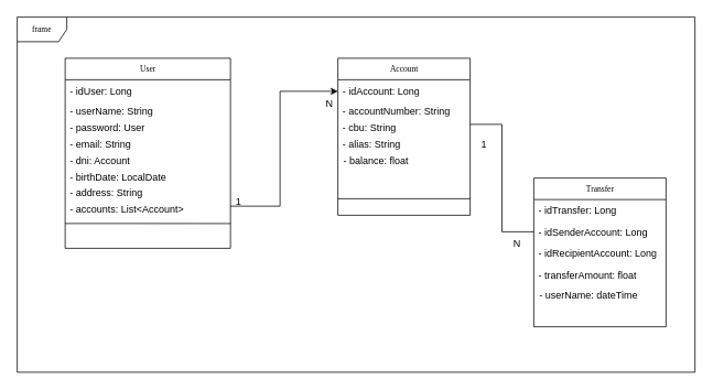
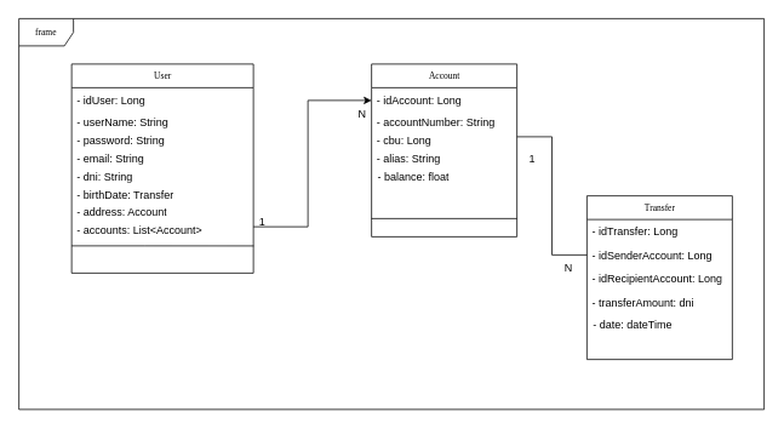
- <mxCell id="6" value="- password: User" style="text;html=1;strokeColor=none;fillColor=none;align=left;verticalAlign=top;spacingLeft=4;spacingRight=4;whiteSpace=wrap;overflow=hidden;rotatable=0;points=[[0,0.5],[1,0.5]];portConstraint=eastwest;" parent="3" vertex="1"><mxGeometry y="70" width="200" height="20" as="geometry" /></mxCell>
+ <mxCell id="6" value="- password: String" style="text;html=1;strokeColor=none;fillColor=none;align=left;verticalAlign=top;spacingLeft=4;spacingRight=4;whiteSpace=wrap;overflow=hidden;rotatable=0;points=[[0,0.5],[1,0.5]];portConstraint=eastwest;" parent="3" vertex="1"><mxGeometry y="70" width="200" height="20" as="geometry" /></mxCell>
- <mxCell id="13" value="- cbu: String" style="text;html=1;strokeColor=none;fillColor=none;align=left;verticalAlign=top;spacingLeft=4;spacingRight=4;whiteSpace=wrap;overflow=hidden;rotatable=0;points=[[0,0.5],[1,0.5]];portConstraint=eastwest;" parent="10" vertex="1"><mxGeometry y="70" width="160" height="20" as="geometry" /></mxCell>
+ <mxCell id="13" value="- cbu: Long" style="text;html=1;strokeColor=none;fillColor=none;align=left;verticalAlign=top;spacingLeft=4;spacingRight=4;whiteSpace=wrap;overflow=hidden;rotatable=0;points=[[0,0.5],[1,0.5]];portConstraint=eastwest;" parent="10" vertex="1"><mxGeometry y="70" width="160" height="20" as="geometry" /></mxCell>
- <mxCell id="8" value="- dni: Account" style="text;html=1;strokeColor=none;fillColor=none;align=left;verticalAlign=top;spacingLeft=4;spacingRight=4;whiteSpace=wrap;overflow=hidden;rotatable=0;points=[[0,0.5],[1,0.5]];portConstraint=eastwest;" parent="3" vertex="1"><mxGeometry y="110" width="200" height="20" as="geometry" /></mxCell>
+ <mxCell id="8" value="- dni: String" style="text;html=1;strokeColor=none;fillColor=none;align=left;verticalAlign=top;spacingLeft=4;spacingRight=4;whiteSpace=wrap;overflow=hidden;rotatable=0;points=[[0,0.5],[1,0.5]];portConstraint=eastwest;" parent="3" vertex="1"><mxGeometry y="110" width="200" height="20" as="geometry" /></mxCell>
- <mxCell id="26" value="- birthDate: LocalDate" style="text;html=1;strokeColor=none;fillColor=none;align=left;verticalAlign=top;spacingLeft=4;spacingRight=4;whiteSpace=wrap;overflow=hidden;rotatable=0;points=[[0,0.5],[1,0.5]];portConstraint=eastwest;" vertex="1" parent="1"><mxGeometry x="78" y="200" width="200" height="20" as="geometry" /></mxCell>
+ <mxCell id="26" value="- birthDate: Transfer" style="text;html=1;strokeColor=none;fillColor=none;align=left;verticalAlign=top;spacingLeft=4;spacingRight=4;whiteSpace=wrap;overflow=hidden;rotatable=0;points=[[0,0.5],[1,0.5]];portConstraint=eastwest;" vertex="1" parent="1"><mxGeometry x="78" y="200" width="200" height="20" as="geometry" /></mxCell>
- <mxCell id="27" value="- address: String" style="text;html=1;strokeColor=none;fillColor=none;align=left;verticalAlign=top;spacingLeft=4;spacingRight=4;whiteSpace=wrap;overflow=hidden;rotatable=0;points=[[0,0.5],[1,0.5]];portConstraint=eastwest;" vertex="1" parent="1"><mxGeometry x="78" y="219" width="200" height="20" as="geometry" /></mxCell>
+ <mxCell id="27" value="- address: Account" style="text;html=1;strokeColor=none;fillColor=none;align=left;verticalAlign=top;spacingLeft=4;spacingRight=4;whiteSpace=wrap;overflow=hidden;rotatable=0;points=[[0,0.5],[1,0.5]];portConstraint=eastwest;" vertex="1" parent="1"><mxGeometry x="78" y="219" width="200" height="20" as="geometry" /></mxCell>
- <mxCell id="19" value="- transferAmount: float" style="text;html=1;strokeColor=none;fillColor=none;align=left;verticalAlign=top;spacingLeft=4;spacingRight=4;whiteSpace=wrap;overflow=hidden;rotatable=0;points=[[0,0.5],[1,0.5]];portConstraint=eastwest;" parent="15" vertex="1"><mxGeometry y="104" width="160" height="26" as="geometry" /></mxCell>
+ <mxCell id="19" value="- transferAmount: dni" style="text;html=1;strokeColor=none;fillColor=none;align=left;verticalAlign=top;spacingLeft=4;spacingRight=4;whiteSpace=wrap;overflow=hidden;rotatable=0;points=[[0,0.5],[1,0.5]];portConstraint=eastwest;" parent="15" vertex="1"><mxGeometry y="104" width="160" height="26" as="geometry" /></mxCell>
- <mxCell id="25" value="- userName: dateTime" style="text;html=1;strokeColor=none;fillColor=none;align=left;verticalAlign=top;spacingLeft=4;spacingRight=4;whiteSpace=wrap;overflow=hidden;rotatable=0;points=[[0,0.5],[1,0.5]];portConstraint=eastwest;" parent="1" vertex="1"><mxGeometry x="646" y="343" width="160" height="26" as="geometry" /></mxCell>
+ <mxCell id="25" value="- date: dateTime" style="text;html=1;strokeColor=none;fillColor=none;align=left;verticalAlign=top;spacingLeft=4;spacingRight=4;whiteSpace=wrap;overflow=hidden;rotatable=0;points=[[0,0.5],[1,0.5]];portConstraint=eastwest;" parent="1" vertex="1"><mxGeometry x="646" y="343" width="160" height="26" as="geometry" /></mxCell>
